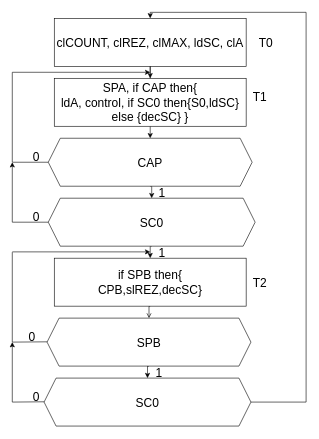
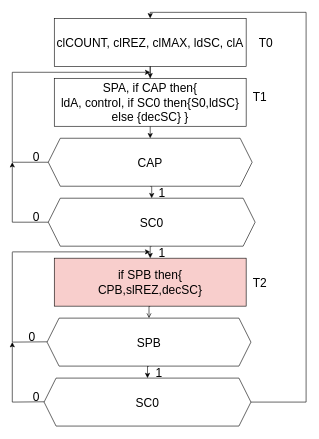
- <mxCell id="11" value="if SPB then{&lt;br&gt;CPB,slREZ,decSC}" style="rounded=0;whiteSpace=wrap;html=1;fontSize=20;" vertex="1" parent="1"><mxGeometry x="90" y="430" width="320" height="80" as="geometry" /></mxCell>
+ <mxCell id="11" value="if SPB then{&lt;br&gt;CPB,slREZ,decSC}" style="rounded=0;whiteSpace=wrap;html=1;fontSize=20;fillColor=#f8cecc;" vertex="1" parent="1"><mxGeometry x="90" y="430" width="320" height="80" as="geometry" /></mxCell>
